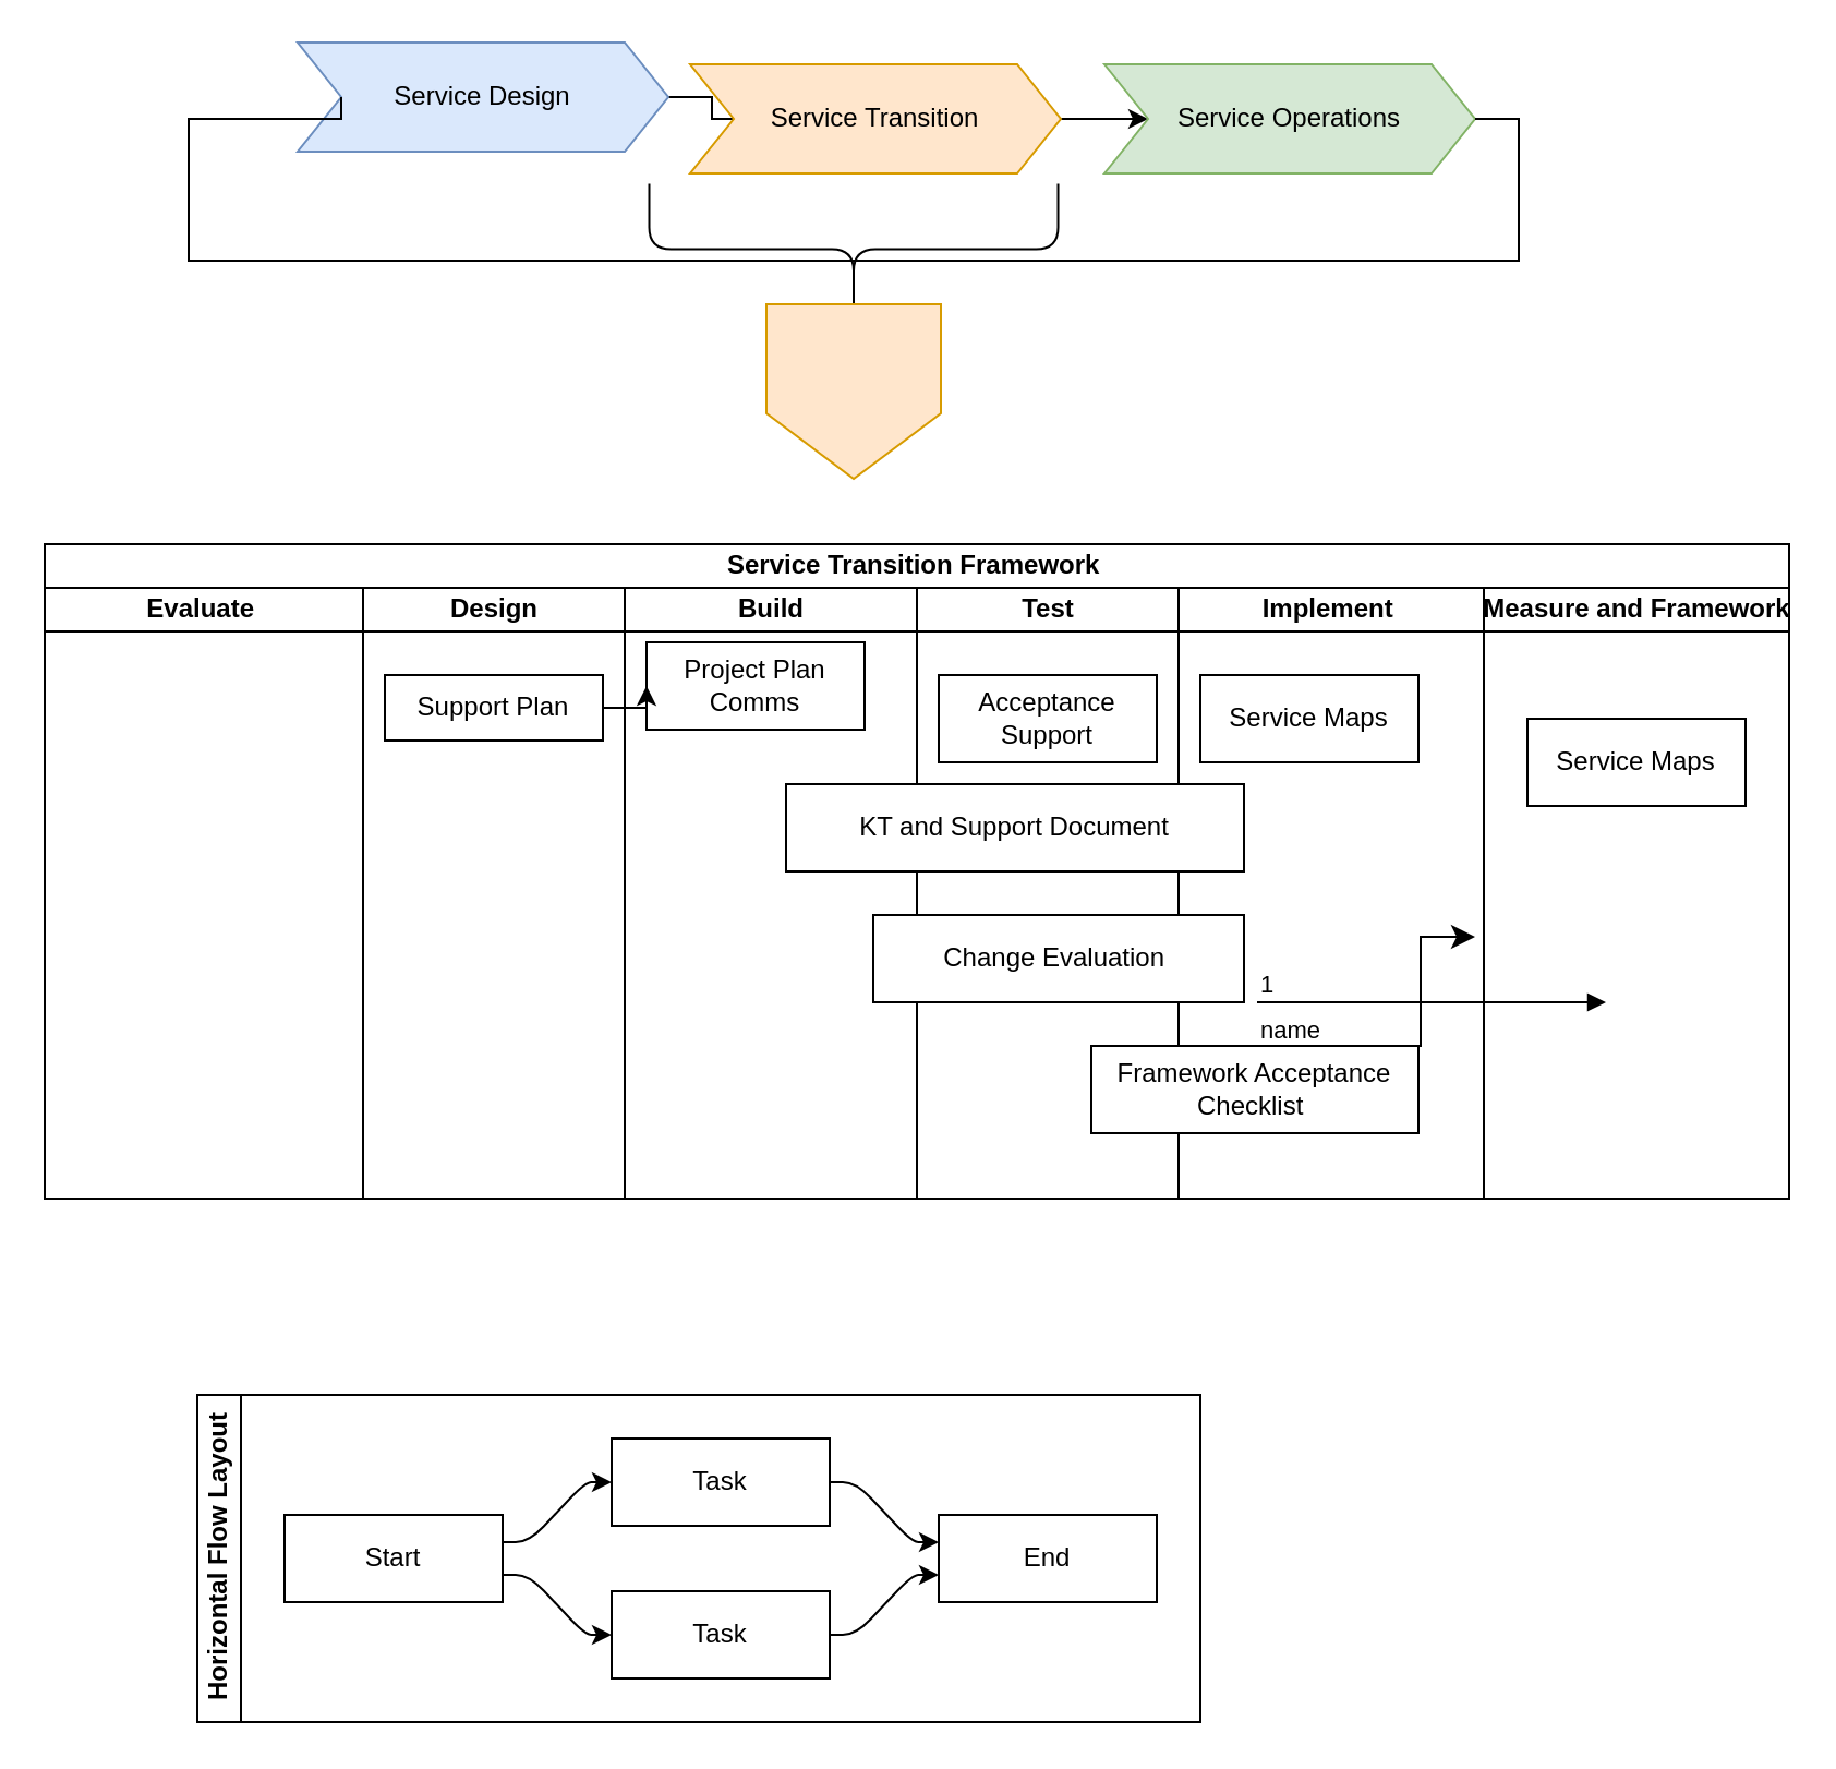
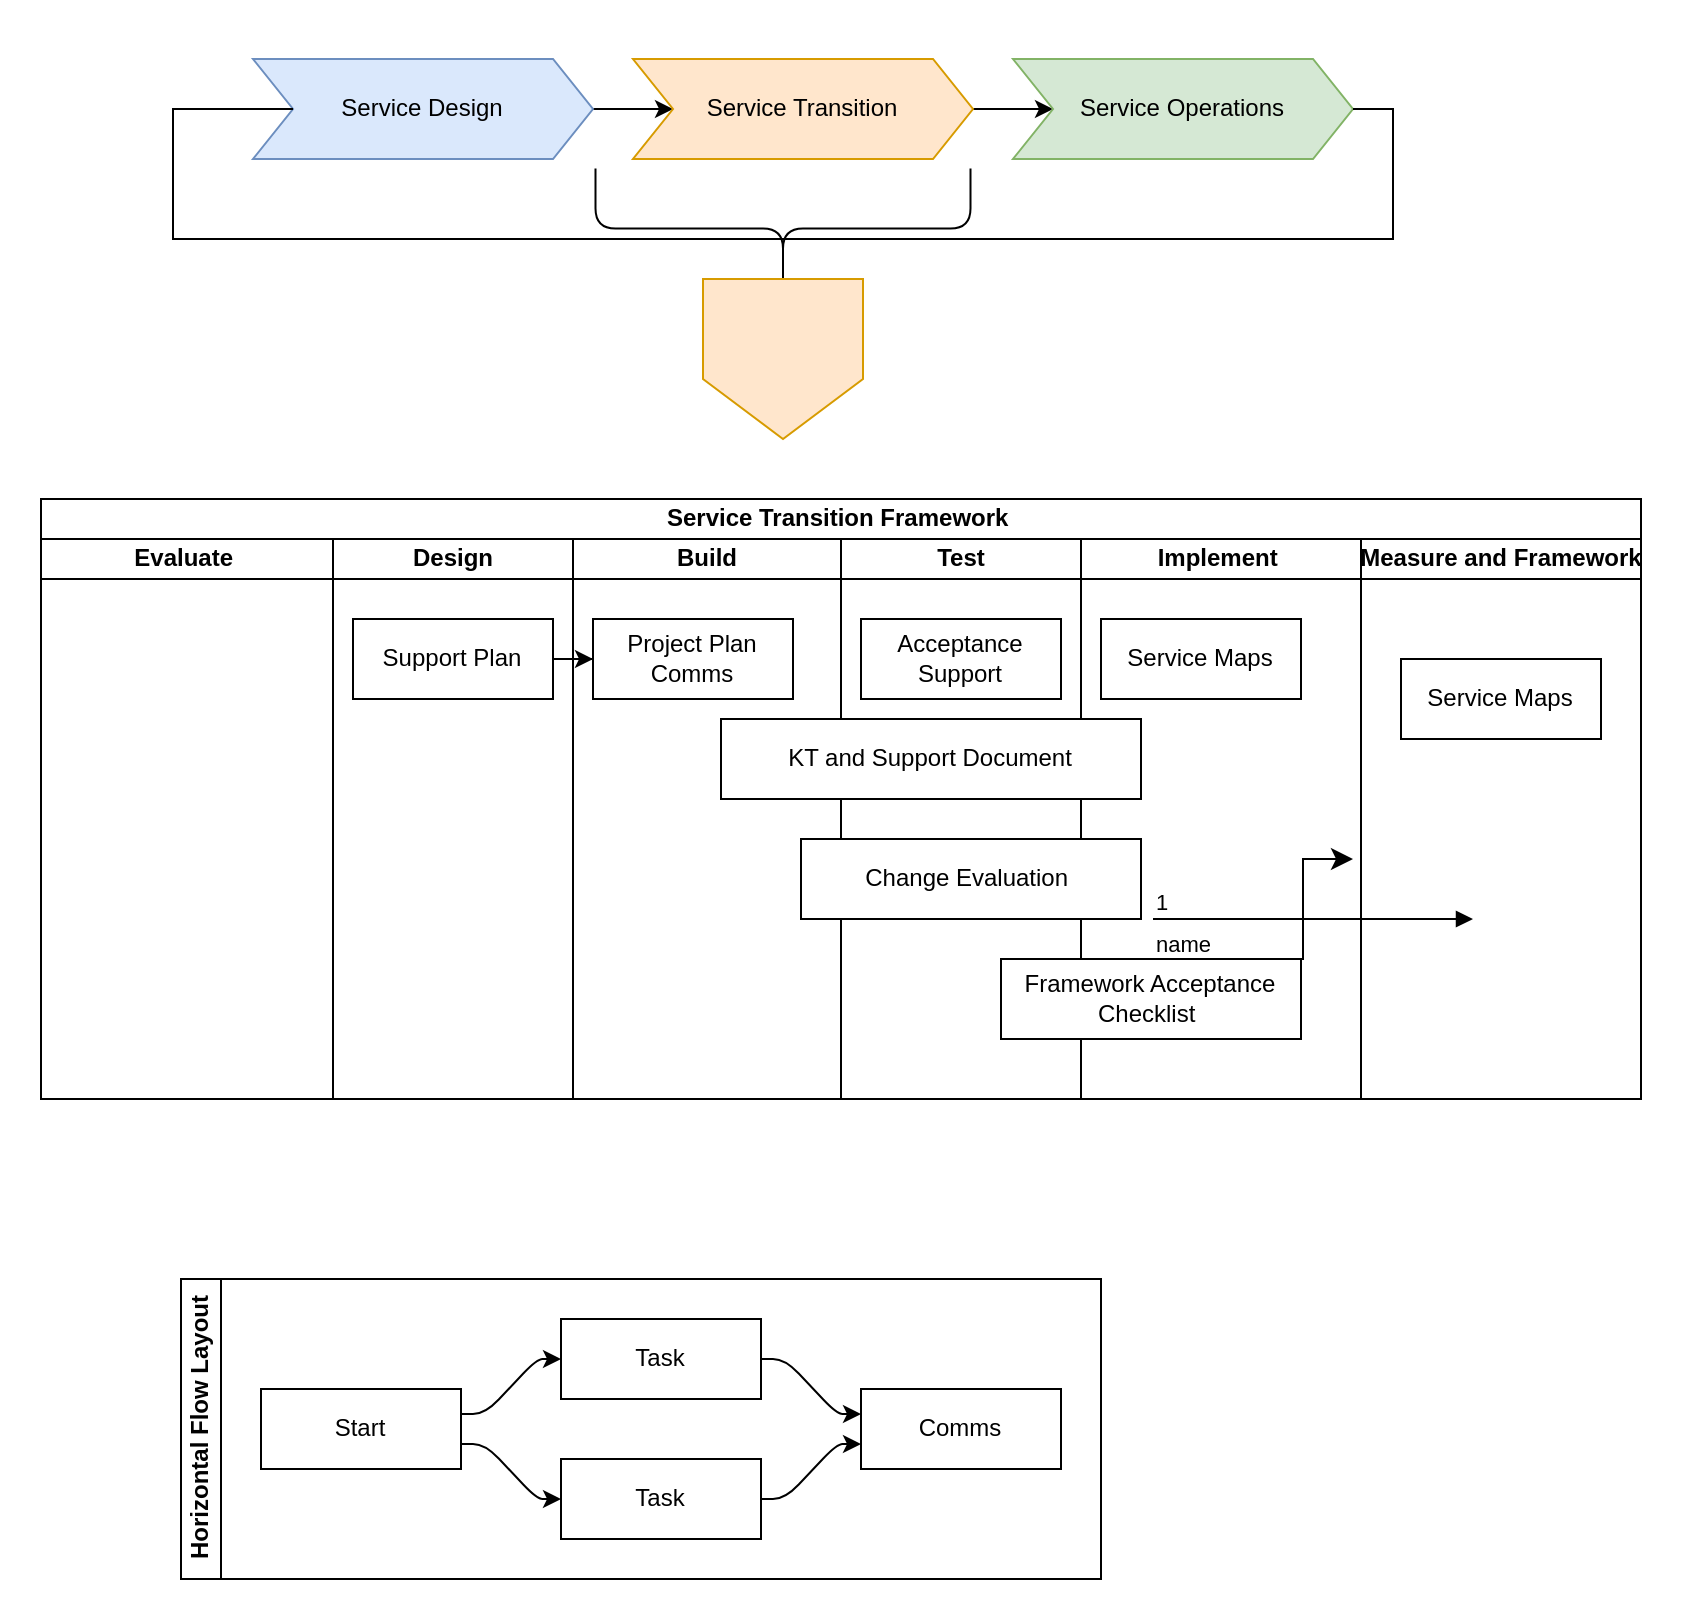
- <mxCell id="30" value="Service Design" style="shape=step;perimeter=stepPerimeter;whiteSpace=wrap;html=1;fixedSize=1;fillColor=#dae8fc;strokeColor=#6c8ebf;" vertex="1" parent="1"><mxGeometry x="136" y="19" width="170" height="50" as="geometry" /></mxCell>
+ <mxCell id="30" value="Service Design" style="shape=step;perimeter=stepPerimeter;whiteSpace=wrap;html=1;fixedSize=1;fillColor=#dae8fc;strokeColor=#6c8ebf;" vertex="1" parent="1"><mxGeometry x="126" y="29" width="170" height="50" as="geometry" /></mxCell>
- <mxCell id="7" value="Project Plan Comms" style="whiteSpace=wrap;html=1;align=center;" vertex="1" parent="6"><mxGeometry x="10" y="25" width="100" height="40" as="geometry" /></mxCell>
+ <mxCell id="7" value="Project Plan Comms" style="whiteSpace=wrap;html=1;align=center;" vertex="1" parent="6"><mxGeometry x="10" y="40" width="100" height="40" as="geometry" /></mxCell>
- <mxCell id="5" value="Support Plan" style="whiteSpace=wrap;html=1;align=center;" vertex="1" parent="4"><mxGeometry x="10" y="40" width="100" height="30" as="geometry" /></mxCell>
+ <mxCell id="5" value="Support Plan" style="whiteSpace=wrap;html=1;align=center;" vertex="1" parent="4"><mxGeometry x="10" y="40" width="100" height="40" as="geometry" /></mxCell>
- <mxCell id="24" value="End" style="whiteSpace=wrap;html=1;" vertex="1" parent="18"><mxGeometry x="340" y="55" width="100" height="40" as="geometry" /></mxCell>
+ <mxCell id="24" value="Comms" style="whiteSpace=wrap;html=1;" vertex="1" parent="18"><mxGeometry x="340" y="55" width="100" height="40" as="geometry" /></mxCell>
